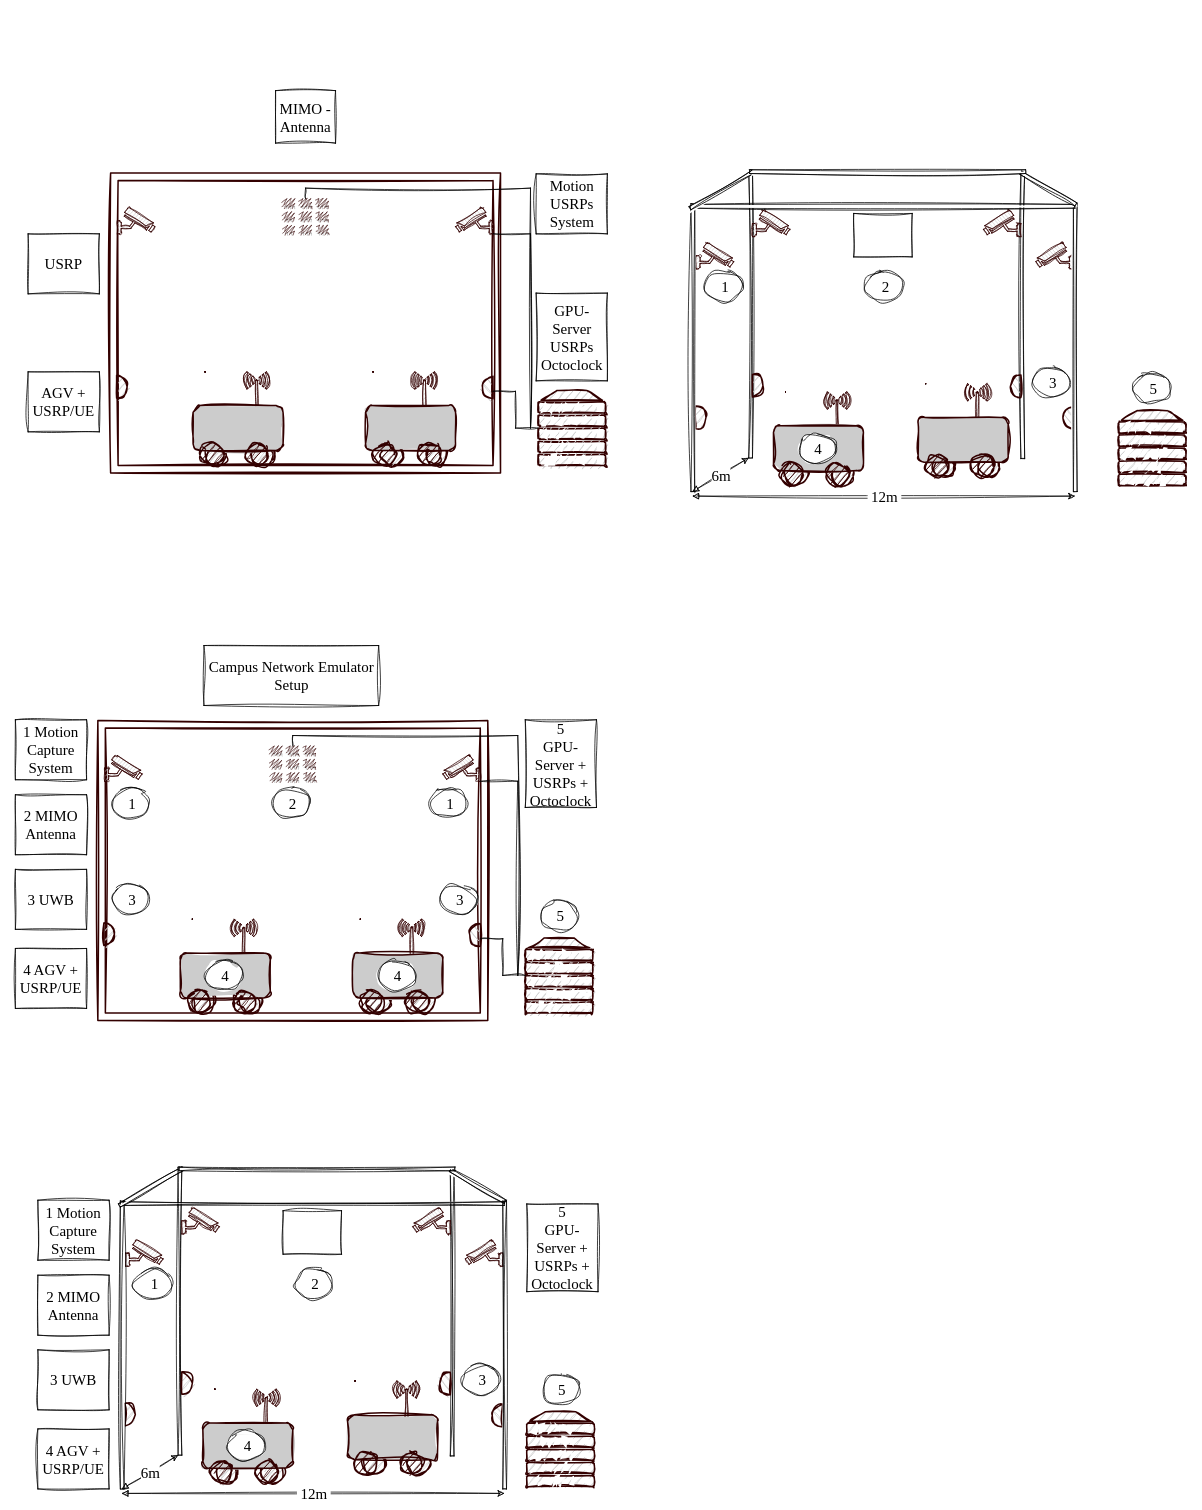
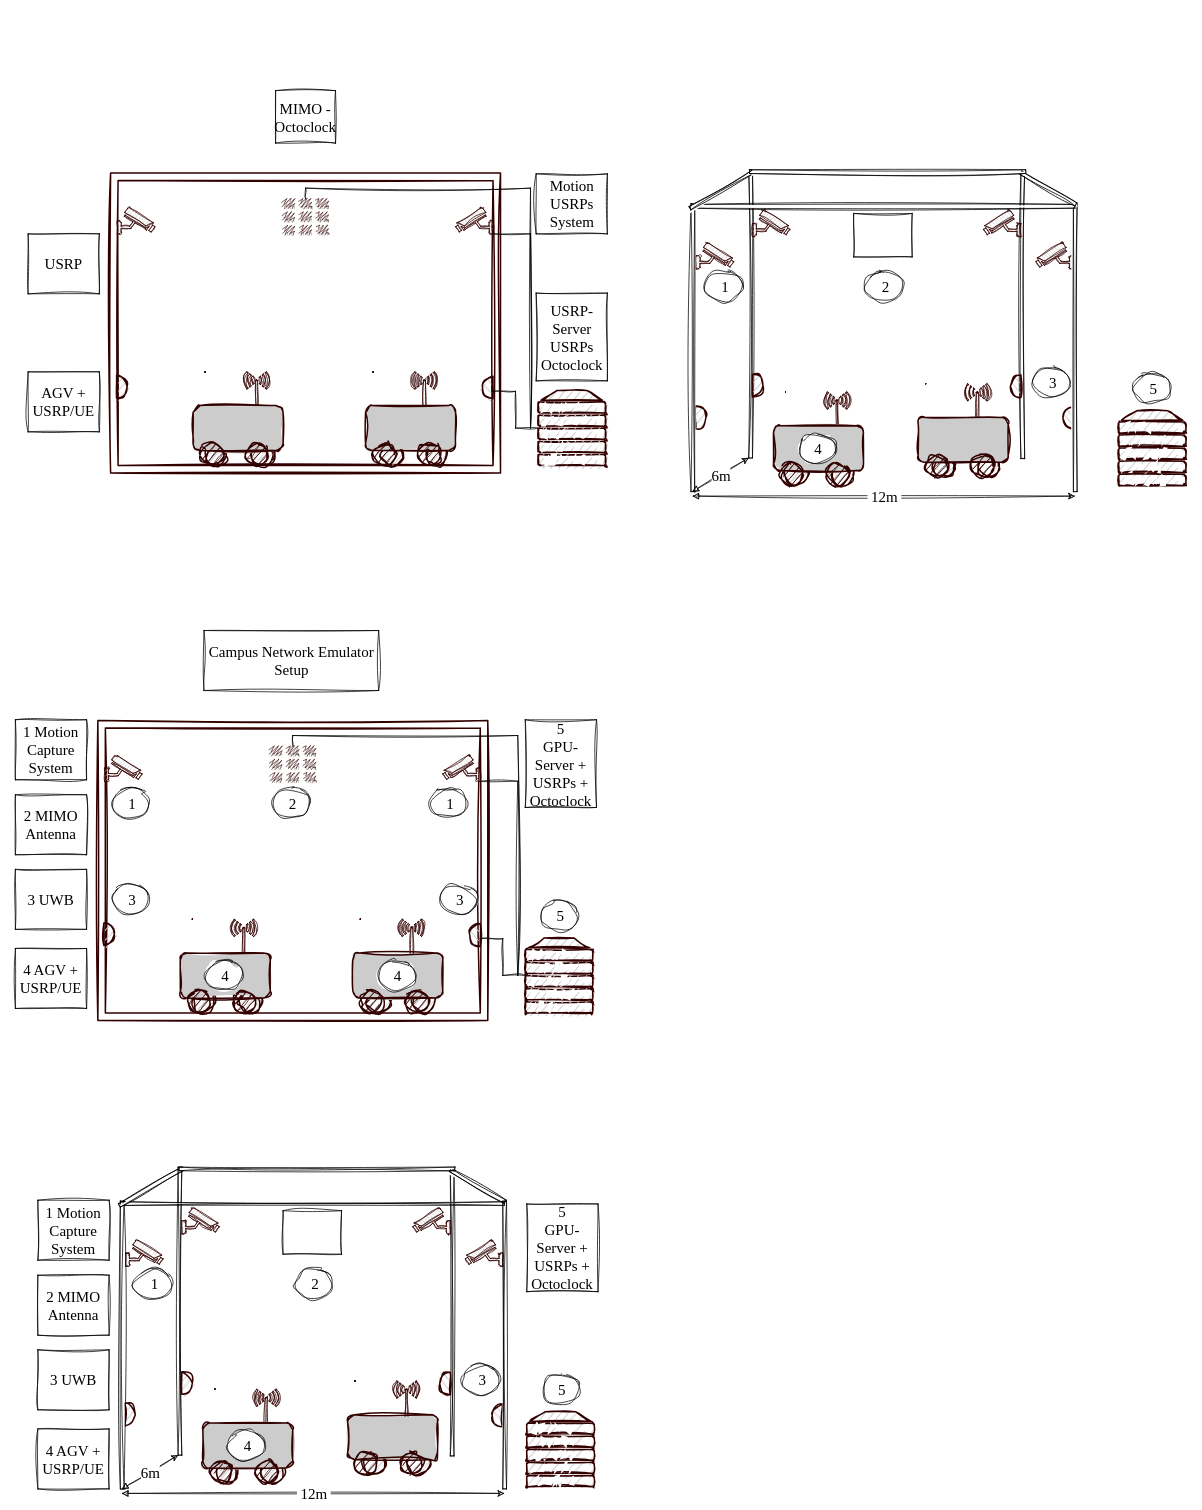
- <mxCell id="23" value="MIMO - Antenna" style="text;html=1;strokeColor=default;fillColor=none;align=center;verticalAlign=middle;whiteSpace=wrap;rounded=0;fontSize=20;fontFamily=Architects Daughter;sketch=1;curveFitting=1;jiggle=2;" parent="1" vertex="1"><mxGeometry x="367" y="120" width="80" height="70" as="geometry" /></mxCell>
+ <mxCell id="23" value="MIMO - Octoclock" style="text;html=1;strokeColor=default;fillColor=none;align=center;verticalAlign=middle;whiteSpace=wrap;rounded=0;fontSize=20;fontFamily=Architects Daughter;sketch=1;curveFitting=1;jiggle=2;" parent="1" vertex="1"><mxGeometry x="367" y="120" width="80" height="70" as="geometry" /></mxCell>
- <mxCell id="25" value="&lt;div&gt;GPU-Server&lt;/div&gt;&lt;div&gt;USRPs&lt;/div&gt;&lt;div&gt;Octoclock&lt;br&gt;&lt;/div&gt;" style="text;html=1;strokeColor=default;fillColor=none;align=center;verticalAlign=middle;whiteSpace=wrap;rounded=0;fontSize=20;fontFamily=Architects Daughter;sketch=1;curveFitting=1;jiggle=2;" parent="1" vertex="1"><mxGeometry x="714.5" y="390" width="95" height="117" as="geometry" /></mxCell>
+ <mxCell id="25" value="&lt;div&gt;USRP-Server&lt;/div&gt;&lt;div&gt;USRPs&lt;/div&gt;&lt;div&gt;Octoclock&lt;br&gt;&lt;/div&gt;" style="text;html=1;strokeColor=default;fillColor=none;align=center;verticalAlign=middle;whiteSpace=wrap;rounded=0;fontSize=20;fontFamily=Architects Daughter;sketch=1;curveFitting=1;jiggle=2;" parent="1" vertex="1"><mxGeometry x="714.5" y="390" width="95" height="117" as="geometry" /></mxCell>
- <mxCell id="76" value="Campus Network Emulator Setup" style="text;html=1;strokeColor=default;fillColor=none;align=center;verticalAlign=middle;whiteSpace=wrap;rounded=0;fontSize=20;fontFamily=Architects Daughter;sketch=1;curveFitting=1;jiggle=2;" parent="1" vertex="1"><mxGeometry x="271.5" y="860" width="233" height="80" as="geometry" /></mxCell>
+ <mxCell id="76" value="Campus Network Emulator Setup" style="text;html=1;strokeColor=default;fillColor=none;align=center;verticalAlign=middle;whiteSpace=wrap;rounded=0;fontSize=20;fontFamily=Architects Daughter;sketch=1;curveFitting=1;jiggle=2;" parent="1" vertex="1"><mxGeometry x="271.5" y="840" width="233" height="80" as="geometry" /></mxCell>
